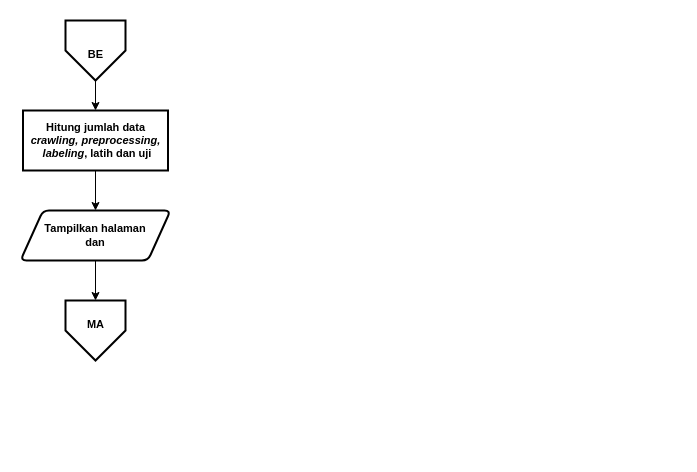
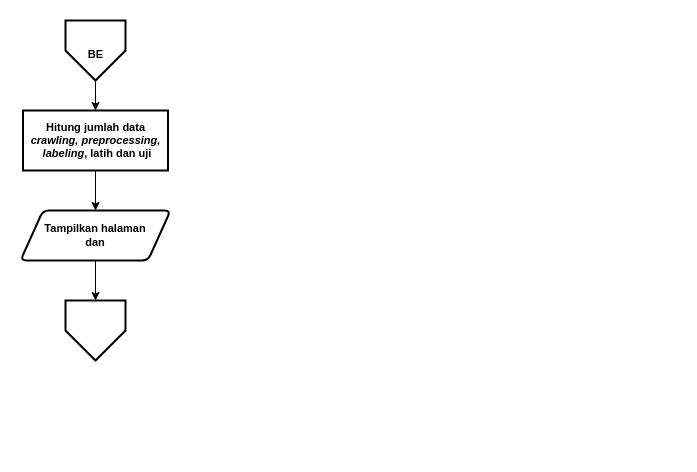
- <mxCell id="12" value="MA" style="text;html=1;align=center;verticalAlign=middle;resizable=0;points=[];autosize=1;fontSize=11;fontStyle=1" parent="1" vertex="1"><mxGeometry x="80" y="314" width="30" height="20" as="geometry" /></mxCell>
